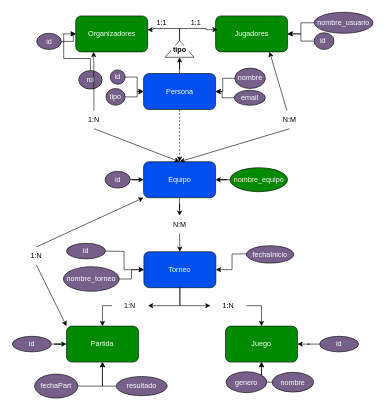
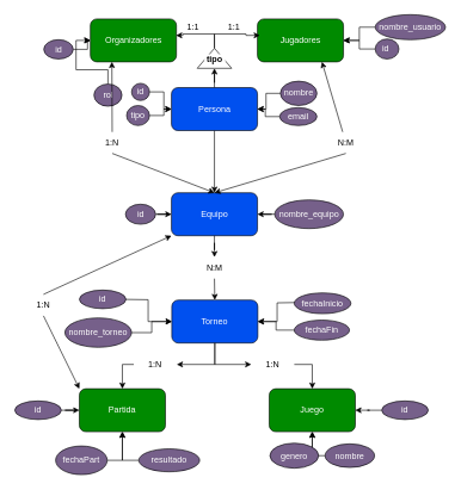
- <mxCell id="2" style="edgeStyle=orthogonalEdgeStyle;rounded=0;orthogonalLoop=1;jettySize=auto;html=1;entryX=0.5;entryY=0;entryDx=0;entryDy=0;strokeColor=light-dark(#000000,#000000);dashed=1;" edge="1" parent="1" source="4" target="26"><mxGeometry relative="1" as="geometry" /></mxCell>
+ <mxCell id="2" style="edgeStyle=orthogonalEdgeStyle;rounded=0;orthogonalLoop=1;jettySize=auto;html=1;entryX=0.5;entryY=0;entryDx=0;entryDy=0;strokeColor=light-dark(#000000,#000000);" edge="1" parent="1" source="4" target="26"><mxGeometry relative="1" as="geometry" /></mxCell>
- <mxCell id="30" value="nombre_equipo" style="ellipse;whiteSpace=wrap;html=1;fillColor=#008a00;fontColor=#ffffff;strokeColor=light-dark(#000000,#000000);" vertex="1" parent="1"><mxGeometry x="382.63" y="279" width="96" height="40" as="geometry" /></mxCell>
+ <mxCell id="30" value="nombre_equipo" style="ellipse;whiteSpace=wrap;html=1;fillColor=#76608a;fontColor=#ffffff;strokeColor=light-dark(#000000,#000000);" vertex="1" parent="1"><mxGeometry x="382.63" y="279" width="96" height="40" as="geometry" /></mxCell>
+ <mxCell id="38" style="edgeStyle=orthogonalEdgeStyle;rounded=0;orthogonalLoop=1;jettySize=auto;html=1;entryX=1;entryY=0.5;entryDx=0;entryDy=0;strokeColor=light-dark(#000000,#000000);" edge="1" parent="1" source="39" target="33"><mxGeometry relative="1" as="geometry" /></mxCell>
+ <mxCell id="39" value="fechaFin" style="ellipse;whiteSpace=wrap;html=1;fillColor=#76608a;fontColor=#ffffff;strokeColor=light-dark(#000000,#000000);" vertex="1" parent="1"><mxGeometry x="410" y="447" width="77" height="28" as="geometry" /></mxCell>
- <mxCell id="35" value="nombre_torneo" style="ellipse;whiteSpace=wrap;html=1;fillColor=#76608a;fontColor=#ffffff;strokeColor=light-dark(#000000,#000000);" vertex="1" parent="1"><mxGeometry x="105" y="444" width="93" height="41" as="geometry" /></mxCell>
+ <mxCell id="35" value="nombre_torneo" style="ellipse;whiteSpace=wrap;html=1;fillColor=#76608a;fontColor=#ffffff;strokeColor=light-dark(#000000,#000000);" vertex="1" parent="1"><mxGeometry x="90" y="444" width="93" height="41" as="geometry" /></mxCell>
- <mxCell id="42" value="fechaPart" style="ellipse;whiteSpace=wrap;html=1;fillColor=#76608a;fontColor=#ffffff;strokeColor=light-dark(#000000,#000000);" vertex="1" parent="1"><mxGeometry x="57" y="623" width="72" height="40" as="geometry" /></mxCell>
+ <mxCell id="42" value="fechaPart" style="ellipse;whiteSpace=wrap;html=1;fillColor=#76608a;fontColor=#ffffff;strokeColor=light-dark(#000000,#000000);" vertex="1" parent="1"><mxGeometry x="77" y="623" width="72" height="40" as="geometry" /></mxCell>
